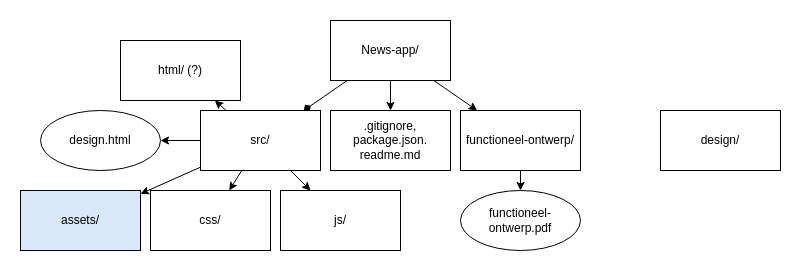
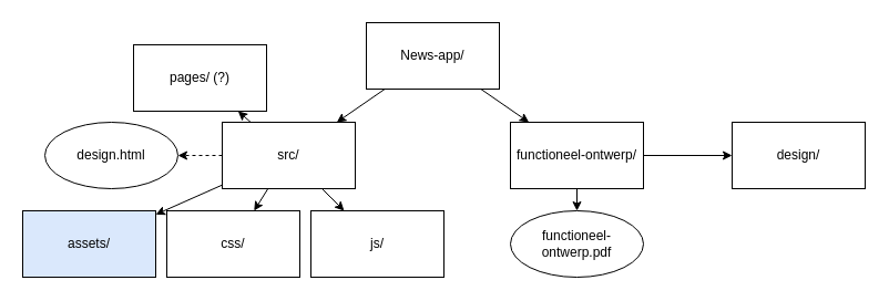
- <mxCell id="20" value="html/ (?)" style="whiteSpace=wrap;html=1;" vertex="1" parent="1"><mxGeometry x="120" y="40" width="120" height="60" as="geometry" /></mxCell>
+ <mxCell id="20" value="pages/ (?)" style="whiteSpace=wrap;html=1;" vertex="1" parent="1"><mxGeometry x="120" y="40" width="120" height="60" as="geometry" /></mxCell>
- <mxCell id="4" value="" style="edgeStyle=none;html=1;" edge="1" parent="1" source="5" target="15"><mxGeometry relative="1" as="geometry" /></mxCell>
- <mxCell id="2" value="" style="edgeStyle=none;html=1;endArrow=diamond;" edge="1" parent="1" source="5" target="11"><mxGeometry relative="1" as="geometry" /></mxCell>
+ <mxCell id="2" value="" style="edgeStyle=none;html=1;" edge="1" parent="1" source="5" target="11"><mxGeometry relative="1" as="geometry" /></mxCell>
- <mxCell id="9" value="" style="edgeStyle=none;html=1;" edge="1" parent="1" source="11" target="19"><mxGeometry relative="1" as="geometry" /></mxCell>
+ <mxCell id="9" value="" style="edgeStyle=none;html=1;dashed=1;" edge="1" parent="1" source="11" target="19"><mxGeometry relative="1" as="geometry" /></mxCell>
- <mxCell id="15" value=".gitignore, package.json. readme.md" style="whiteSpace=wrap;html=1;" vertex="1" parent="1"><mxGeometry x="330" y="110" width="120" height="60" as="geometry" /></mxCell>
+ <mxCell id="12" value="" style="edgeStyle=none;html=1;" edge="1" parent="1" source="14" target="21"><mxGeometry relative="1" as="geometry" /></mxCell>
